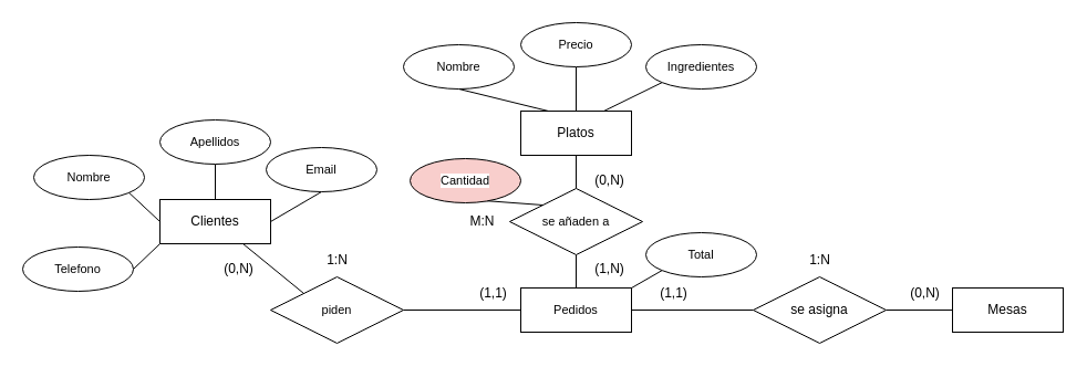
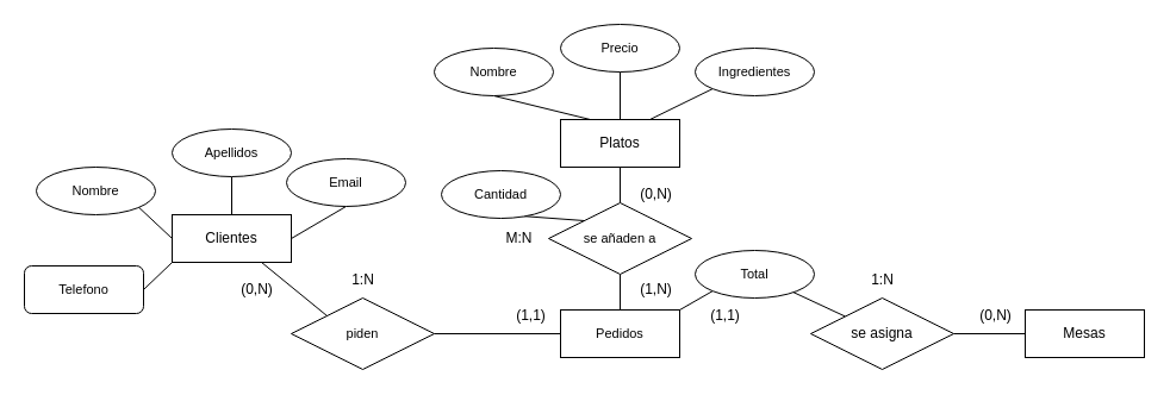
- <mxCell id="34" value="Cantidad" style="ellipse;whiteSpace=wrap;html=1;align=center;fontFamily=Helvetica;fontSize=11;fontColor=default;labelBackgroundColor=default;fillColor=#f8cecc;" vertex="1" parent="1"><mxGeometry x="370" y="143" width="100" height="40" as="geometry" /></mxCell>
+ <mxCell id="34" value="Cantidad" style="ellipse;whiteSpace=wrap;html=1;align=center;fontFamily=Helvetica;fontSize=11;fontColor=default;labelBackgroundColor=default;" vertex="1" parent="1"><mxGeometry x="370" y="143" width="100" height="40" as="geometry" /></mxCell>
- <mxCell id="40" value="Telefono" style="ellipse;whiteSpace=wrap;html=1;align=center;fontFamily=Helvetica;fontSize=11;fontColor=default;labelBackgroundColor=default;" vertex="1" parent="1"><mxGeometry x="20" y="223" width="100" height="40" as="geometry" /></mxCell>
+ <mxCell id="40" value="Telefono" style="whiteSpace=wrap;html=1;align=center;fontFamily=Helvetica;fontSize=11;fontColor=default;labelBackgroundColor=default;rounded=1;" vertex="1" parent="1"><mxGeometry x="20" y="223" width="100" height="40" as="geometry" /></mxCell>
- <mxCell id="22" value="" style="rounded=0;orthogonalLoop=1;jettySize=auto;html=1;endArrow=none;endFill=0;" parent="1" source="23" target="19" edge="1"><mxGeometry relative="1" as="geometry" /></mxCell>
+ <mxCell id="22" value="" style="rounded=0;orthogonalLoop=1;jettySize=auto;html=1;endArrow=none;endFill=0;" parent="1" source="23" target="21" edge="1"><mxGeometry relative="1" as="geometry" /></mxCell>
